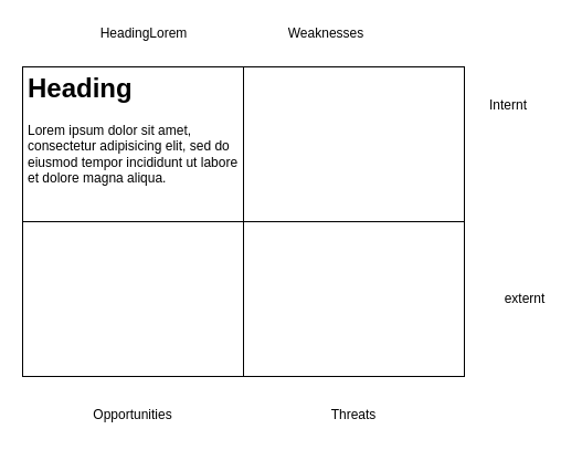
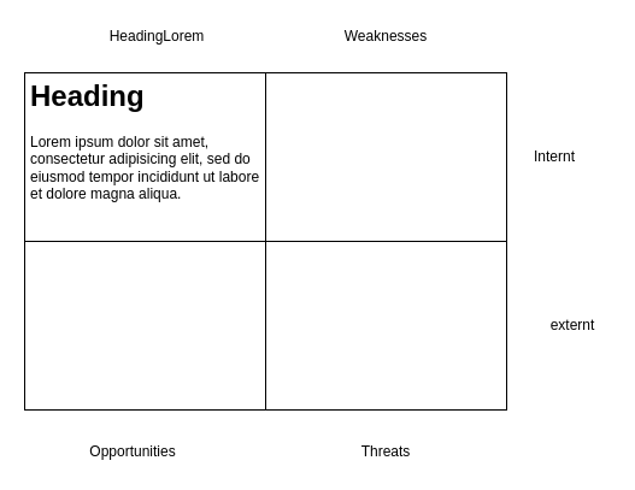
- <mxCell id="7" value="Weaknesses" style="text;html=1;strokeColor=none;fillColor=none;align=center;verticalAlign=middle;whiteSpace=wrap;rounded=0;" vertex="1" parent="1"><mxGeometry x="250" y="20" width="90" height="20" as="geometry" /></mxCell>
+ <mxCell id="7" value="Weaknesses" style="text;html=1;strokeColor=none;fillColor=none;align=center;verticalAlign=middle;whiteSpace=wrap;rounded=0;" vertex="1" parent="1"><mxGeometry x="275" y="20" width="90" height="20" as="geometry" /></mxCell>
- <mxCell id="10" value="Internt" style="text;html=1;strokeColor=none;fillColor=none;align=center;verticalAlign=middle;whiteSpace=wrap;rounded=0;" vertex="1" parent="1"><mxGeometry x="440" y="85" width="40" height="20" as="geometry" /></mxCell>
+ <mxCell id="10" value="Internt" style="text;html=1;strokeColor=none;fillColor=none;align=center;verticalAlign=middle;whiteSpace=wrap;rounded=0;" vertex="1" parent="1"><mxGeometry x="440" y="120" width="40" height="20" as="geometry" /></mxCell>
- <mxCell id="9" value="Opportunities" style="text;html=1;strokeColor=none;fillColor=none;align=center;verticalAlign=middle;whiteSpace=wrap;rounded=0;" vertex="1" parent="1"><mxGeometry x="75" y="365" width="90" height="20" as="geometry" /></mxCell>
+ <mxCell id="9" value="Opportunities" style="text;html=1;strokeColor=none;fillColor=none;align=center;verticalAlign=middle;whiteSpace=wrap;rounded=0;" vertex="1" parent="1"><mxGeometry x="65" y="365" width="90" height="20" as="geometry" /></mxCell>
